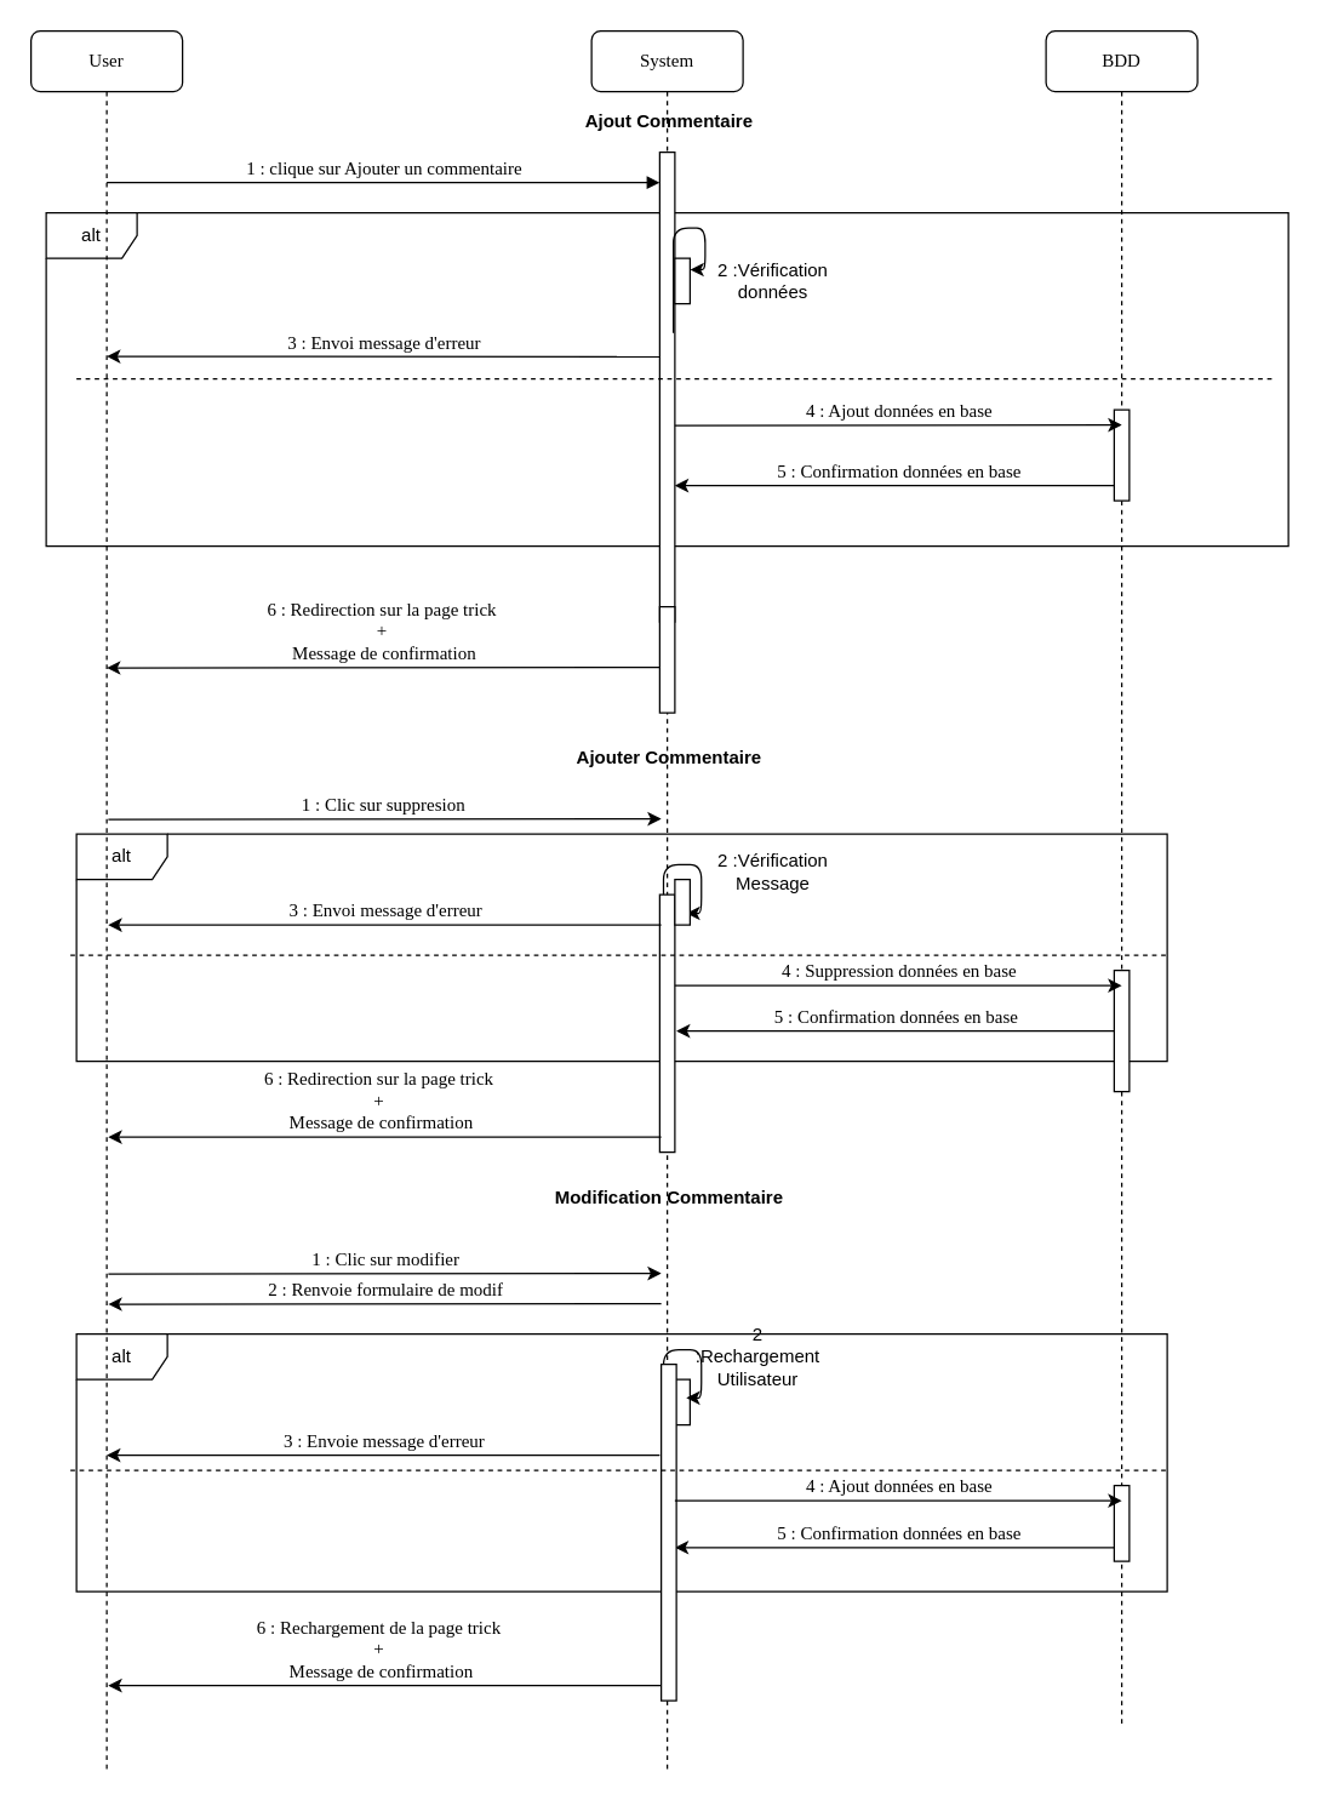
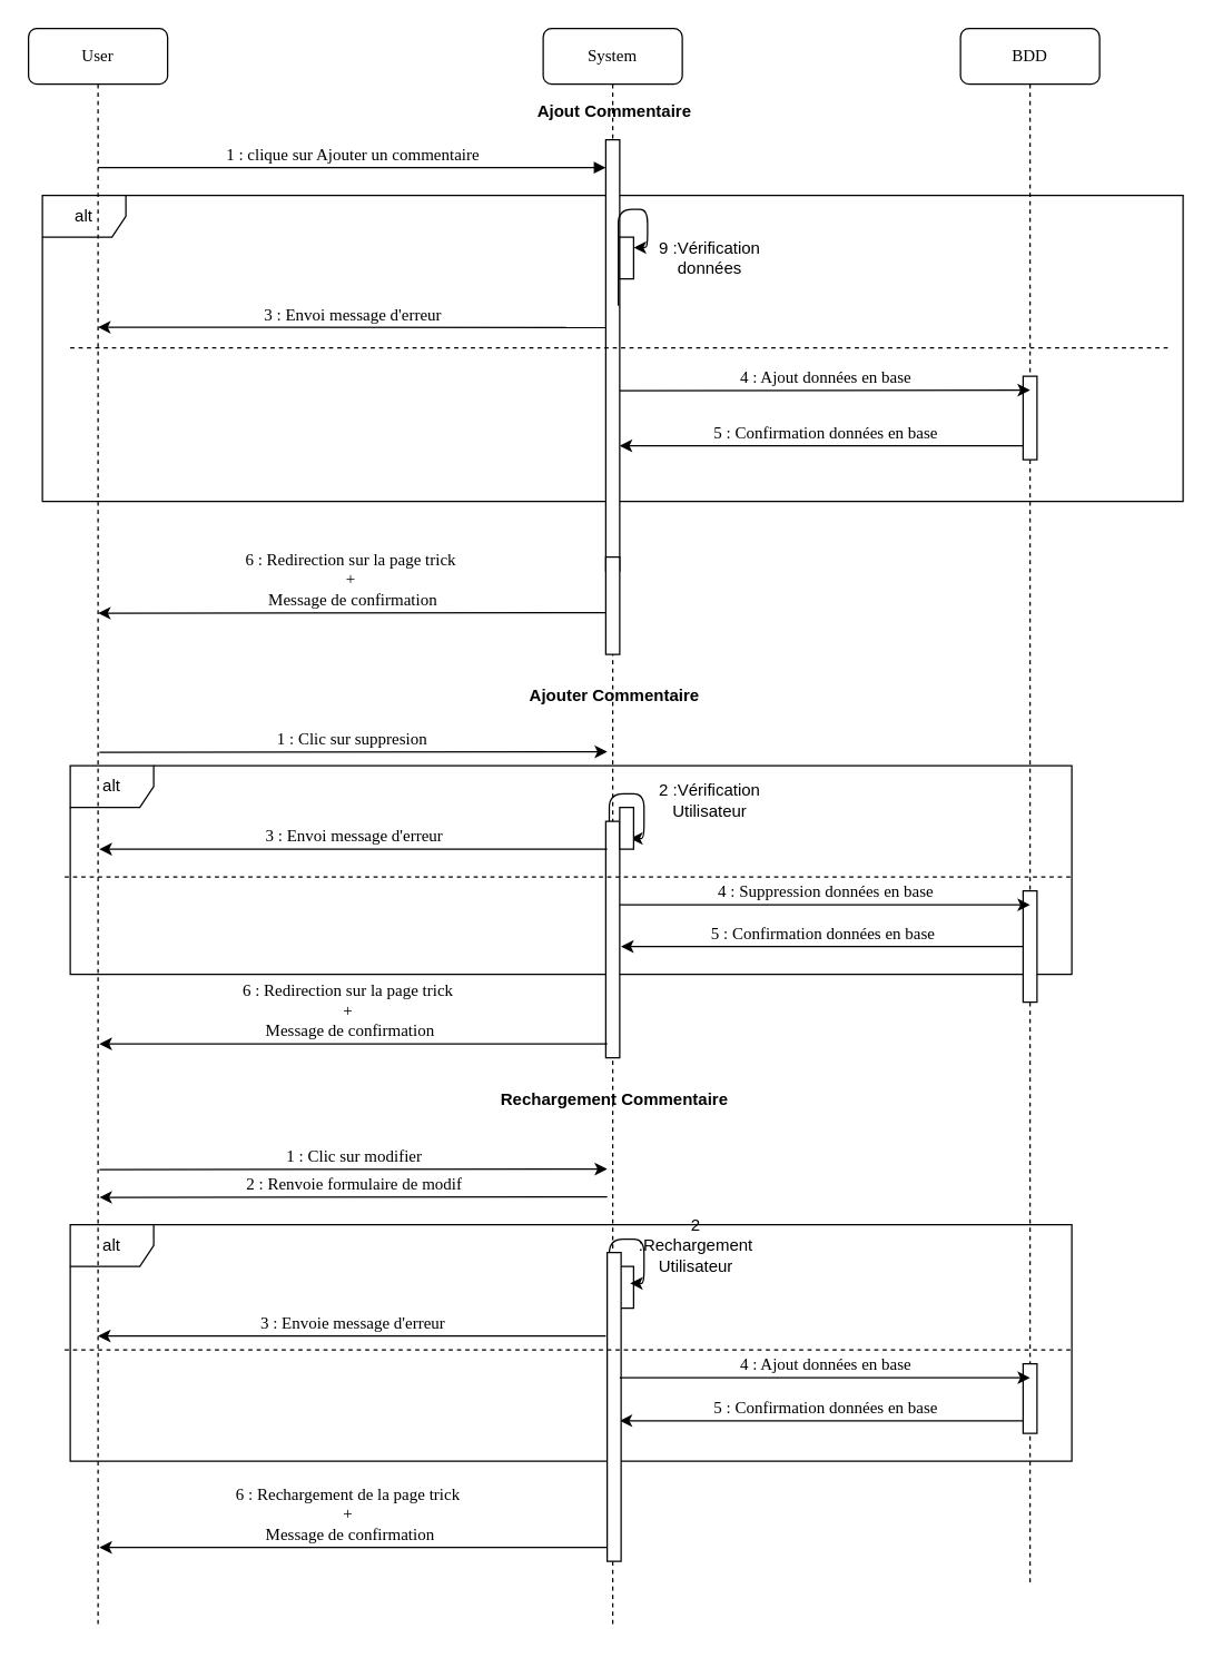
- <mxCell id="21" value="2 :Vérification données" style="text;html=1;strokeColor=none;fillColor=none;align=center;verticalAlign=middle;whiteSpace=wrap;rounded=0;" parent="1" vertex="1"><mxGeometry x="470" y="170" width="80" height="30" as="geometry" /></mxCell>
+ <mxCell id="21" value="9 :Vérification données" style="text;html=1;strokeColor=none;fillColor=none;align=center;verticalAlign=middle;whiteSpace=wrap;rounded=0;" parent="1" vertex="1"><mxGeometry x="470" y="170" width="80" height="30" as="geometry" /></mxCell>
- <mxCell id="29" value="2 :Vérification Message" style="text;html=1;strokeColor=none;fillColor=none;align=center;verticalAlign=middle;whiteSpace=wrap;rounded=0;" parent="1" vertex="1"><mxGeometry x="470" y="560" width="80" height="30" as="geometry" /></mxCell>
+ <mxCell id="29" value="2 :Vérification Utilisateur" style="text;html=1;strokeColor=none;fillColor=none;align=center;verticalAlign=middle;whiteSpace=wrap;rounded=0;" parent="1" vertex="1"><mxGeometry x="470" y="560" width="80" height="30" as="geometry" /></mxCell>
- <mxCell id="39" value="&lt;b&gt;Modification Commentaire&lt;/b&gt;" style="text;html=1;align=center;verticalAlign=middle;resizable=0;points=[];;autosize=1;" parent="1" vertex="1"><mxGeometry x="356" y="780" width="170" height="20" as="geometry" /></mxCell>
+ <mxCell id="39" value="&lt;b&gt;Rechargement Commentaire&lt;/b&gt;" style="text;html=1;align=center;verticalAlign=middle;resizable=0;points=[];;autosize=1;" parent="1" vertex="1"><mxGeometry x="356" y="780" width="170" height="20" as="geometry" /></mxCell>
